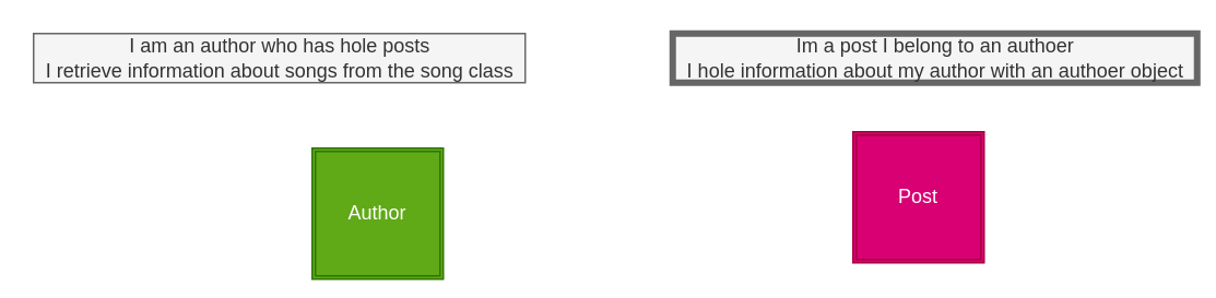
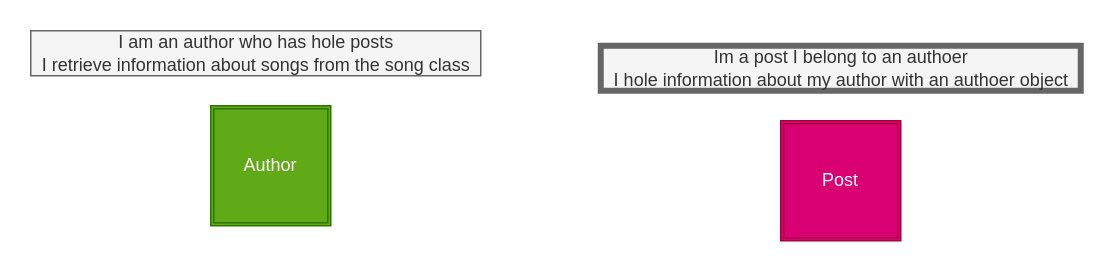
- <mxCell id="4" value="Im a post I belong to an authoer&lt;br&gt;I hole information about my author with an authoer object&lt;br&gt;" style="text;html=1;align=center;verticalAlign=middle;resizable=0;points=[];autosize=1;fillColor=#f5f5f5;strokeColor=#666666;fontColor=#333333;strokeWidth=4;" vertex="1" parent="1"><mxGeometry x="410" y="20" width="320" height="30" as="geometry" /></mxCell>
+ <mxCell id="4" value="Im a post I belong to an authoer&lt;br&gt;I hole information about my author with an authoer object&lt;br&gt;" style="text;html=1;align=center;verticalAlign=middle;resizable=0;points=[];autosize=1;fillColor=#f5f5f5;strokeColor=#666666;fontColor=#333333;strokeWidth=4;" vertex="1" parent="1"><mxGeometry x="400" y="30" width="320" height="30" as="geometry" /></mxCell>
- <mxCell id="2" value="Author" style="shape=ext;double=1;whiteSpace=wrap;html=1;aspect=fixed;fillColor=#60a917;strokeColor=#2D7600;fontColor=#ffffff;" vertex="1" parent="1"><mxGeometry x="190" y="90" width="80" height="80" as="geometry" /></mxCell>
+ <mxCell id="2" value="Author" style="shape=ext;double=1;whiteSpace=wrap;html=1;aspect=fixed;fillColor=#60a917;strokeColor=#2D7600;fontColor=#ffffff;" vertex="1" parent="1"><mxGeometry x="140" y="70" width="80" height="80" as="geometry" /></mxCell>
